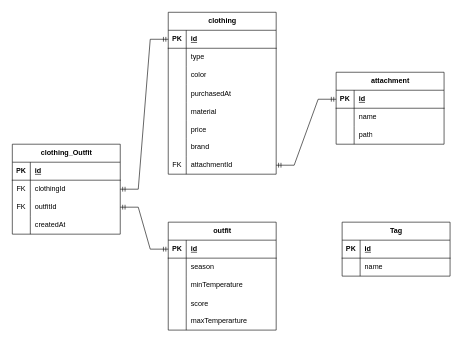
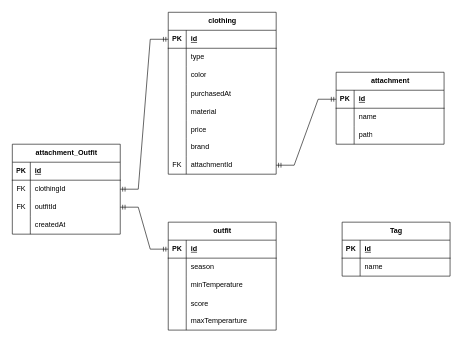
- <mxCell id="50" value="clothing_Outfit" style="shape=table;startSize=30;container=1;collapsible=1;childLayout=tableLayout;fixedRows=1;rowLines=0;fontStyle=1;align=center;resizeLast=1;html=1;" parent="1" vertex="1"><mxGeometry x="20" y="240" width="180" height="150" as="geometry" /></mxCell>
+ <mxCell id="50" value="attachment_Outfit" style="shape=table;startSize=30;container=1;collapsible=1;childLayout=tableLayout;fixedRows=1;rowLines=0;fontStyle=1;align=center;resizeLast=1;html=1;" parent="1" vertex="1"><mxGeometry x="20" y="240" width="180" height="150" as="geometry" /></mxCell>
